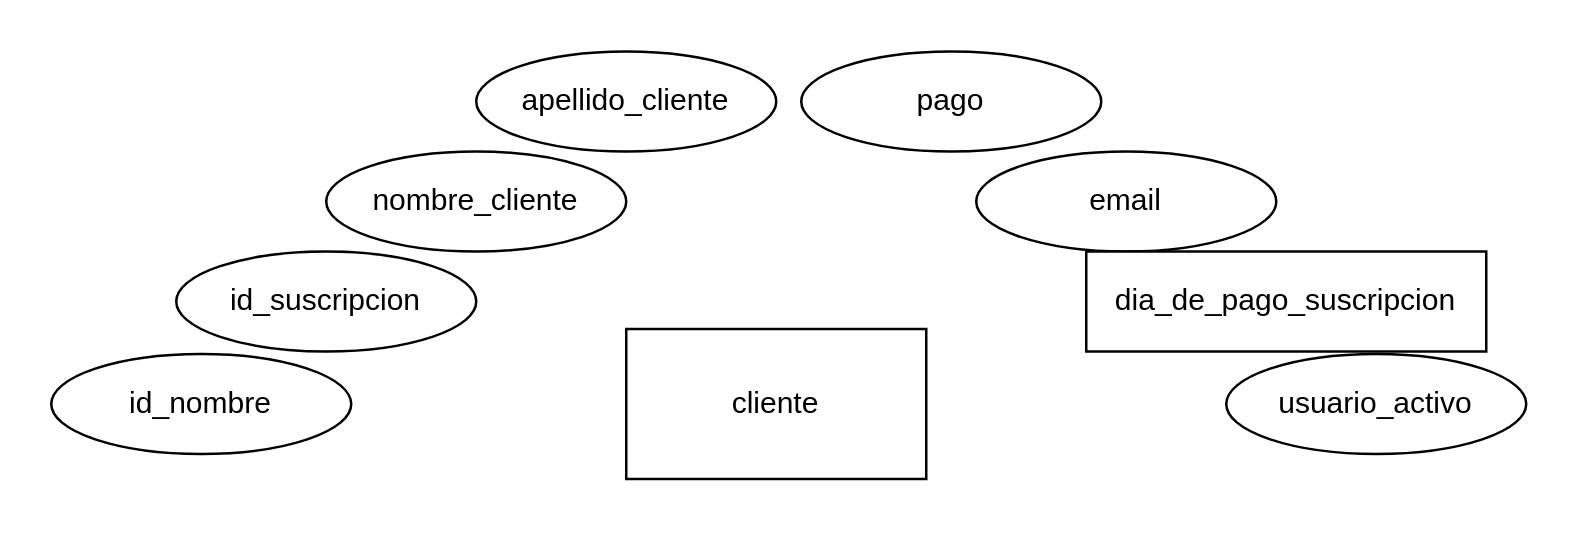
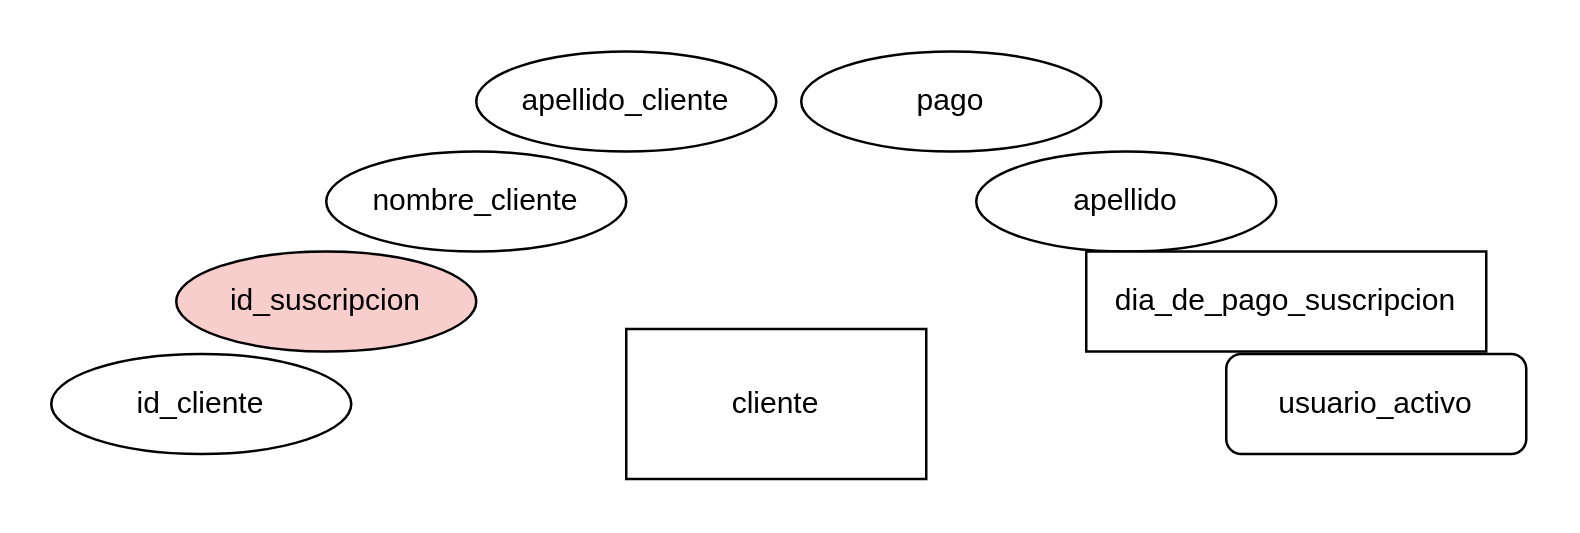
- <mxCell id="8" value="&lt;span style=&quot;font-weight: normal&quot;&gt;email&lt;/span&gt;" style="ellipse;whiteSpace=wrap;html=1;fontStyle=1" parent="1" vertex="1"><mxGeometry x="390" y="60" width="120" height="40" as="geometry" /></mxCell>
+ <mxCell id="8" value="&lt;span style=&quot;font-weight: normal&quot;&gt;apellido&lt;/span&gt;" style="ellipse;whiteSpace=wrap;html=1;fontStyle=1" parent="1" vertex="1"><mxGeometry x="390" y="60" width="120" height="40" as="geometry" /></mxCell>
- <mxCell id="4" value="id_suscripcion" style="ellipse;whiteSpace=wrap;html=1;" parent="1" vertex="1"><mxGeometry x="70" y="100" width="120" height="40" as="geometry" /></mxCell>
+ <mxCell id="4" value="id_suscripcion" style="ellipse;whiteSpace=wrap;html=1;fillColor=#f8cecc;" parent="1" vertex="1"><mxGeometry x="70" y="100" width="120" height="40" as="geometry" /></mxCell>
- <mxCell id="3" value="id_nombre" style="ellipse;whiteSpace=wrap;html=1;" parent="1" vertex="1"><mxGeometry y="141" width="120" height="40" as="geometry" x="20" /></mxCell>
+ <mxCell id="3" value="id_cliente" style="ellipse;whiteSpace=wrap;html=1;" parent="1" vertex="1"><mxGeometry y="141" width="120" height="40" as="geometry" x="20" /></mxCell>
- <mxCell id="11" value="&lt;span style=&quot;font-weight: normal&quot;&gt;usuario_activo&lt;/span&gt;" style="ellipse;whiteSpace=wrap;html=1;fontStyle=1" parent="1" vertex="1"><mxGeometry x="490" y="141" width="120" height="40" as="geometry" /></mxCell>
+ <mxCell id="11" value="&lt;span style=&quot;font-weight: normal&quot;&gt;usuario_activo&lt;/span&gt;" style="whiteSpace=wrap;html=1;fontStyle=1;rounded=1;" parent="1" vertex="1"><mxGeometry x="490" y="141" width="120" height="40" as="geometry" /></mxCell>
